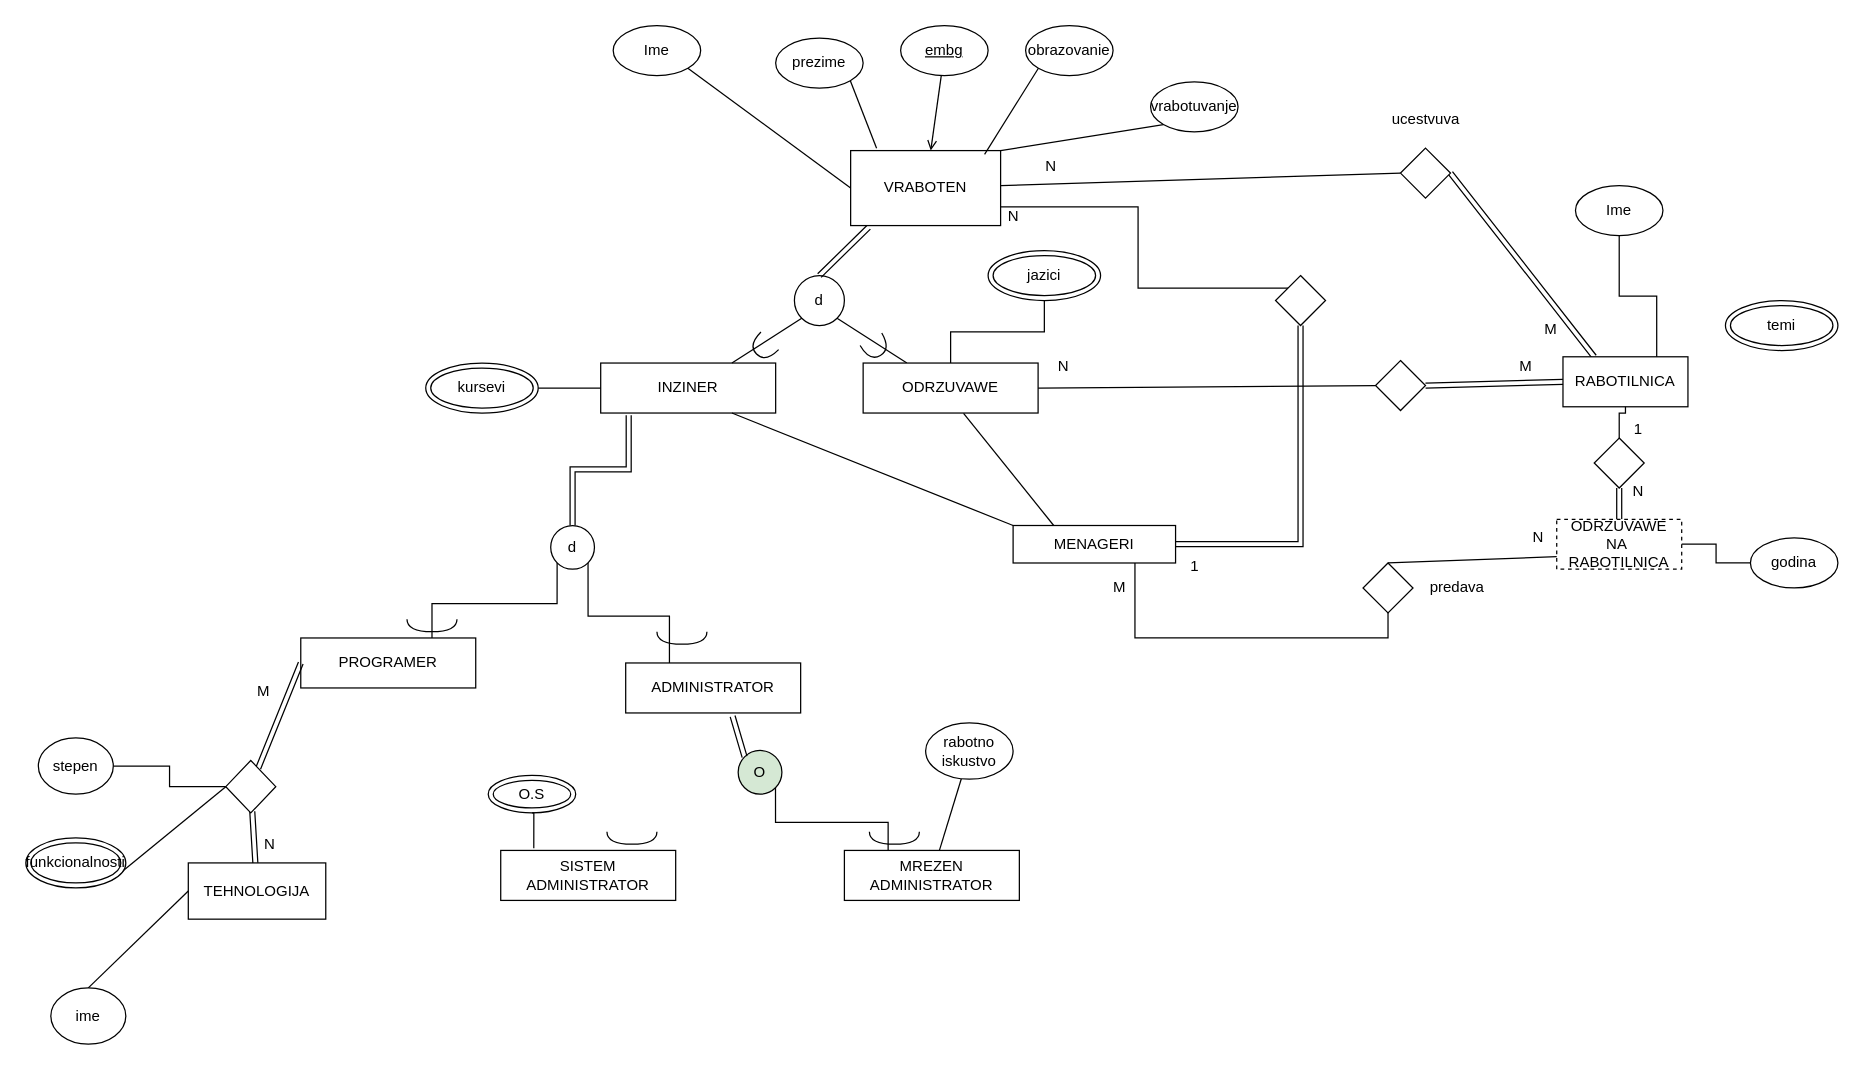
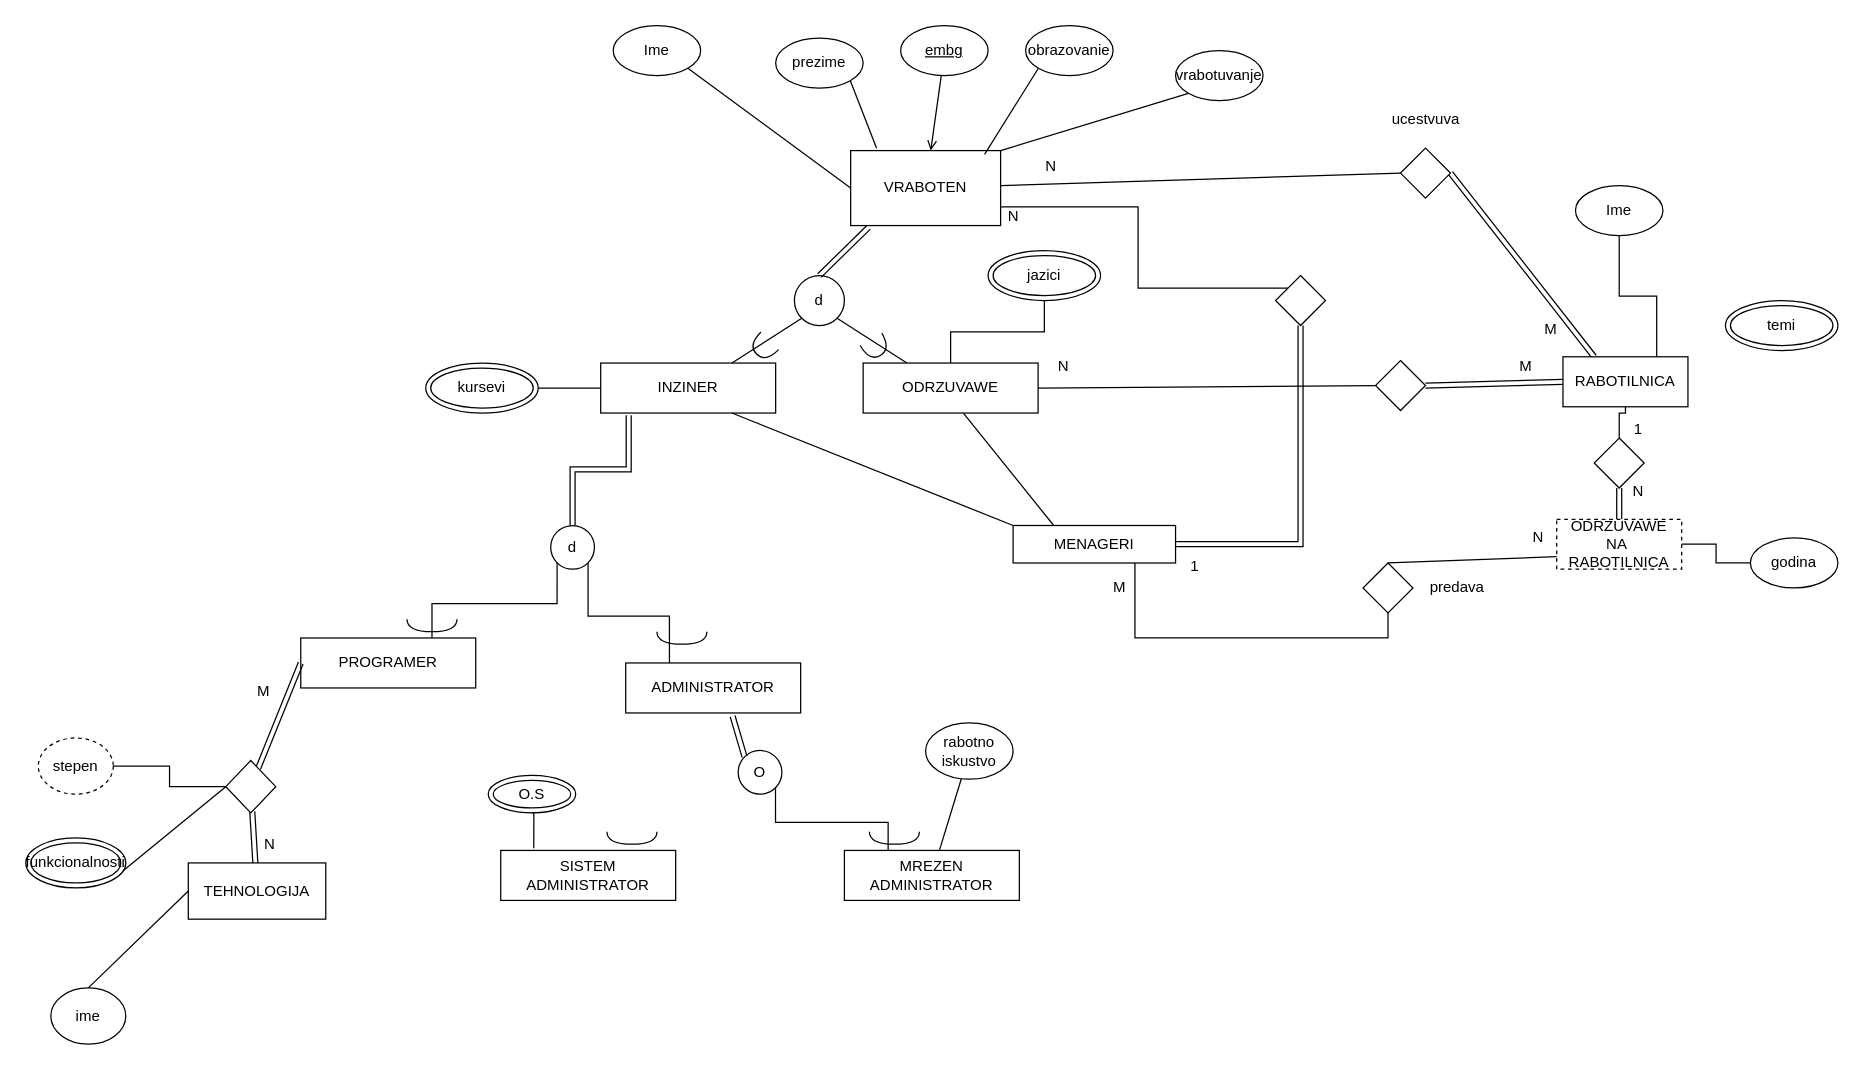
- <mxCell id="10" value="vrabotuvanje" style="ellipse;whiteSpace=wrap;html=1;" vertex="1" parent="1"><mxGeometry x="920" y="65" width="70" height="40" as="geometry" /></mxCell>
+ <mxCell id="10" value="vrabotuvanje" style="ellipse;whiteSpace=wrap;html=1;" vertex="1" parent="1"><mxGeometry x="940" y="40" width="70" height="40" as="geometry" /></mxCell>
- <mxCell id="62" value="stepen" style="ellipse;whiteSpace=wrap;html=1;" vertex="1" parent="1"><mxGeometry x="30" y="590" width="60" height="45" as="geometry" /></mxCell>
+ <mxCell id="62" value="stepen" style="ellipse;whiteSpace=wrap;html=1;dashed=1;" vertex="1" parent="1"><mxGeometry x="30" y="590" width="60" height="45" as="geometry" /></mxCell>
- <mxCell id="40" value="O" style="ellipse;whiteSpace=wrap;html=1;aspect=fixed;fillColor=#d5e8d4;" vertex="1" parent="1"><mxGeometry x="590" y="600" width="35" height="35" as="geometry" /></mxCell>
+ <mxCell id="40" value="O" style="ellipse;whiteSpace=wrap;html=1;aspect=fixed;" vertex="1" parent="1"><mxGeometry x="590" y="600" width="35" height="35" as="geometry" /></mxCell>
